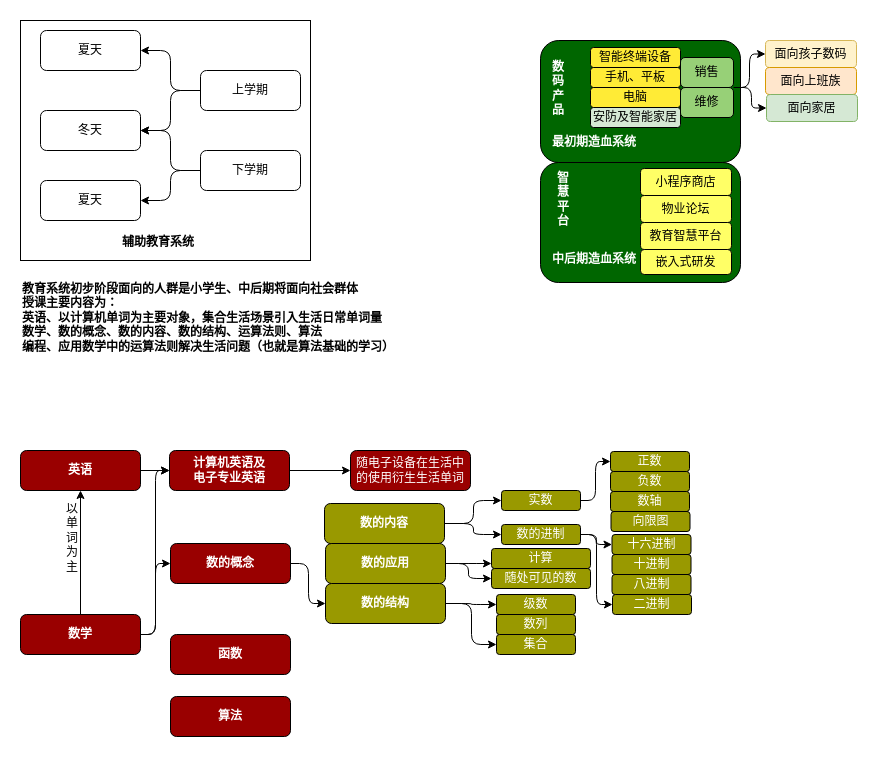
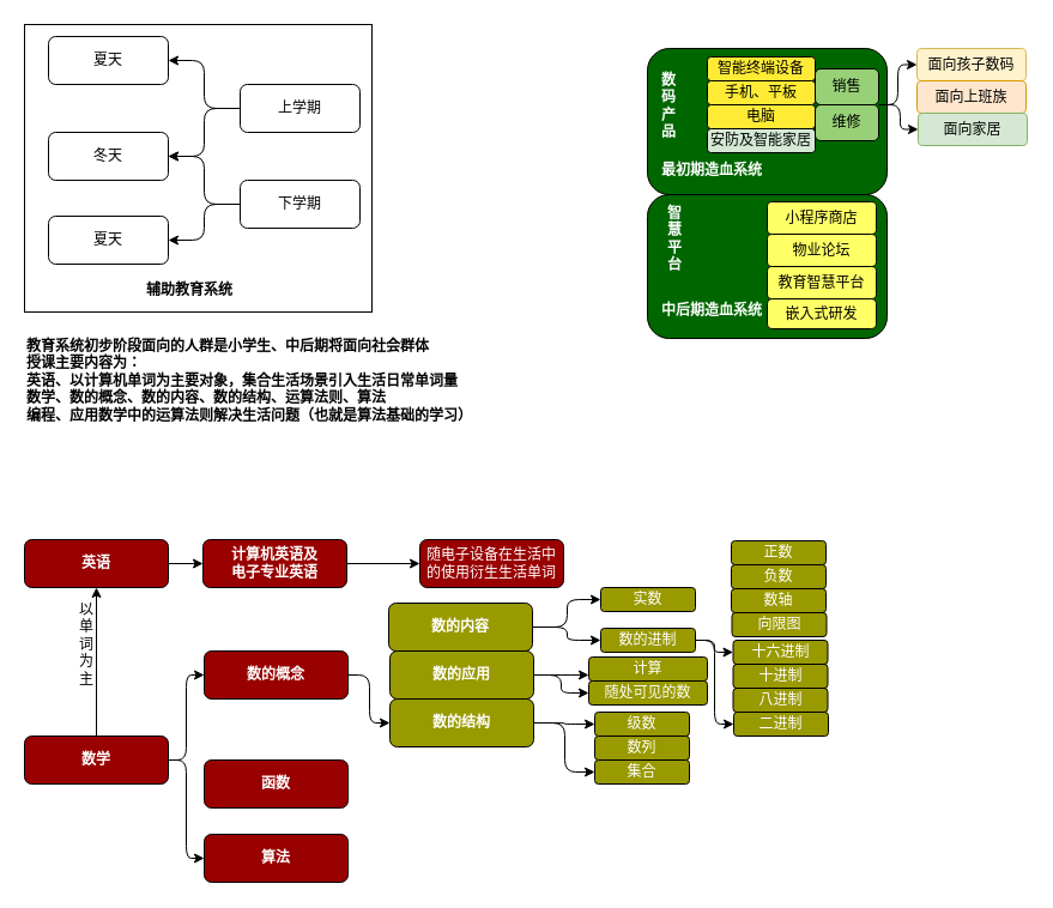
- <mxCell id="59" value="" style="edgeStyle=elbowEdgeStyle;elbow=horizontal;endArrow=classic;html=1;exitX=1;exitY=0.5;exitDx=0;exitDy=0;entryX=0;entryY=0.5;entryDx=0;entryDy=0;" parent="1" source="53" target="55" edge="1"><mxGeometry width="50" height="50" relative="1" as="geometry"><mxPoint x="455" y="564" as="sourcePoint" /><mxPoint x="511" y="510" as="targetPoint" /></mxGeometry></mxCell>
- <mxCell id="65" value="" style="edgeStyle=elbowEdgeStyle;elbow=horizontal;endArrow=classic;html=1;exitX=1;exitY=0.5;exitDx=0;exitDy=0;" parent="1" source="46" target="43" edge="1"><mxGeometry width="50" height="50" relative="1" as="geometry"><mxPoint x="475" y="584" as="sourcePoint" /><mxPoint x="531" y="530" as="targetPoint" /></mxGeometry></mxCell>
+ <mxCell id="65" value="" style="edgeStyle=elbowEdgeStyle;elbow=horizontal;endArrow=classic;html=1;exitX=1;exitY=0.5;exitDx=0;exitDy=0;entryX=0;entryY=0.5;entryDx=0;entryDy=0;" parent="1" source="46" target="51" edge="1"><mxGeometry width="50" height="50" relative="1" as="geometry"><mxPoint x="475" y="584" as="sourcePoint" /><mxPoint x="531" y="530" as="targetPoint" /></mxGeometry></mxCell>
